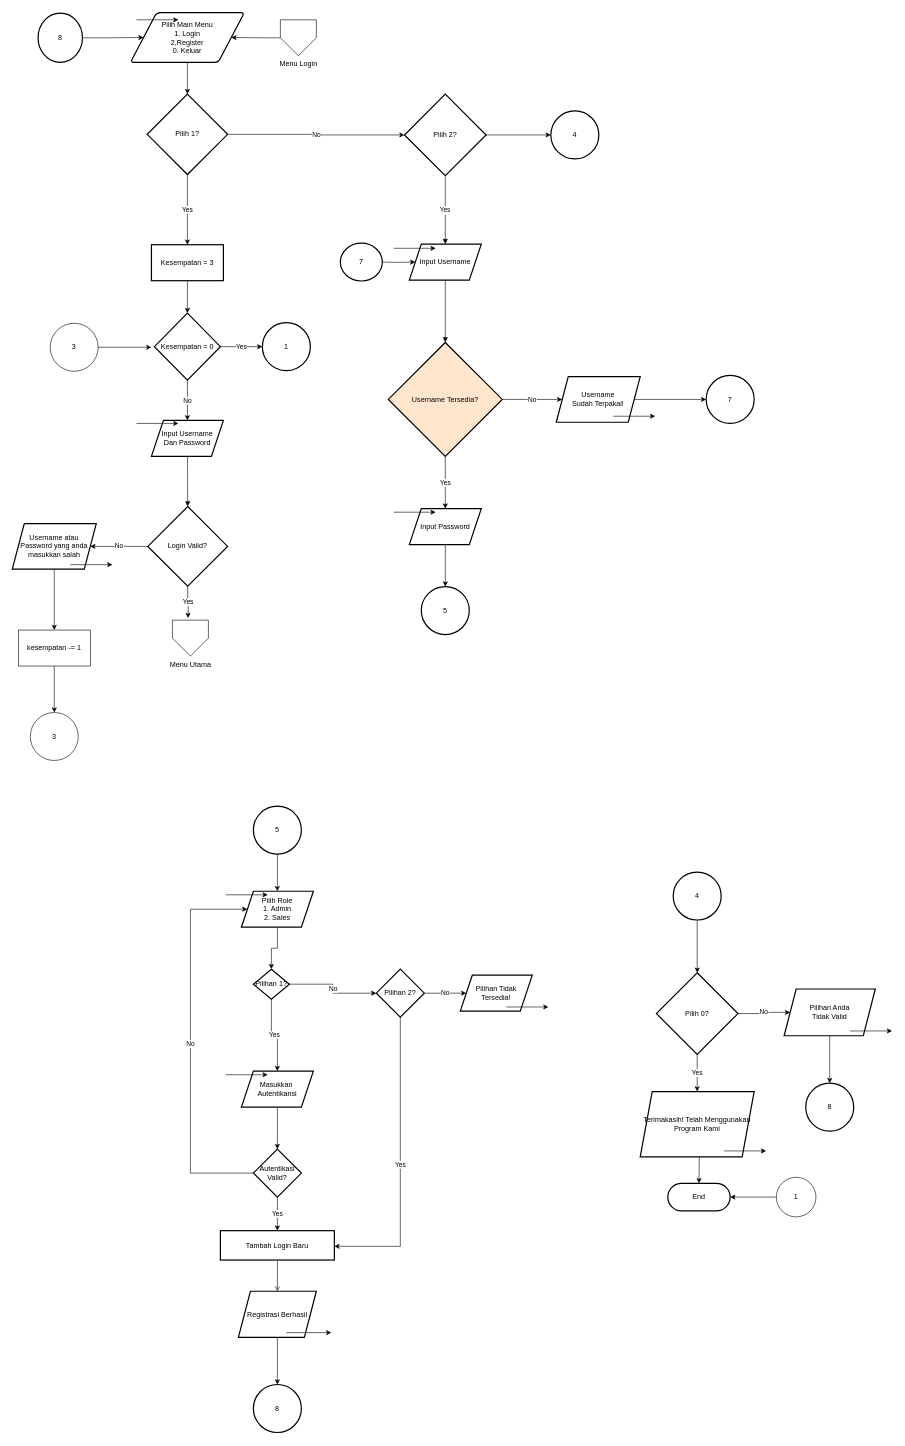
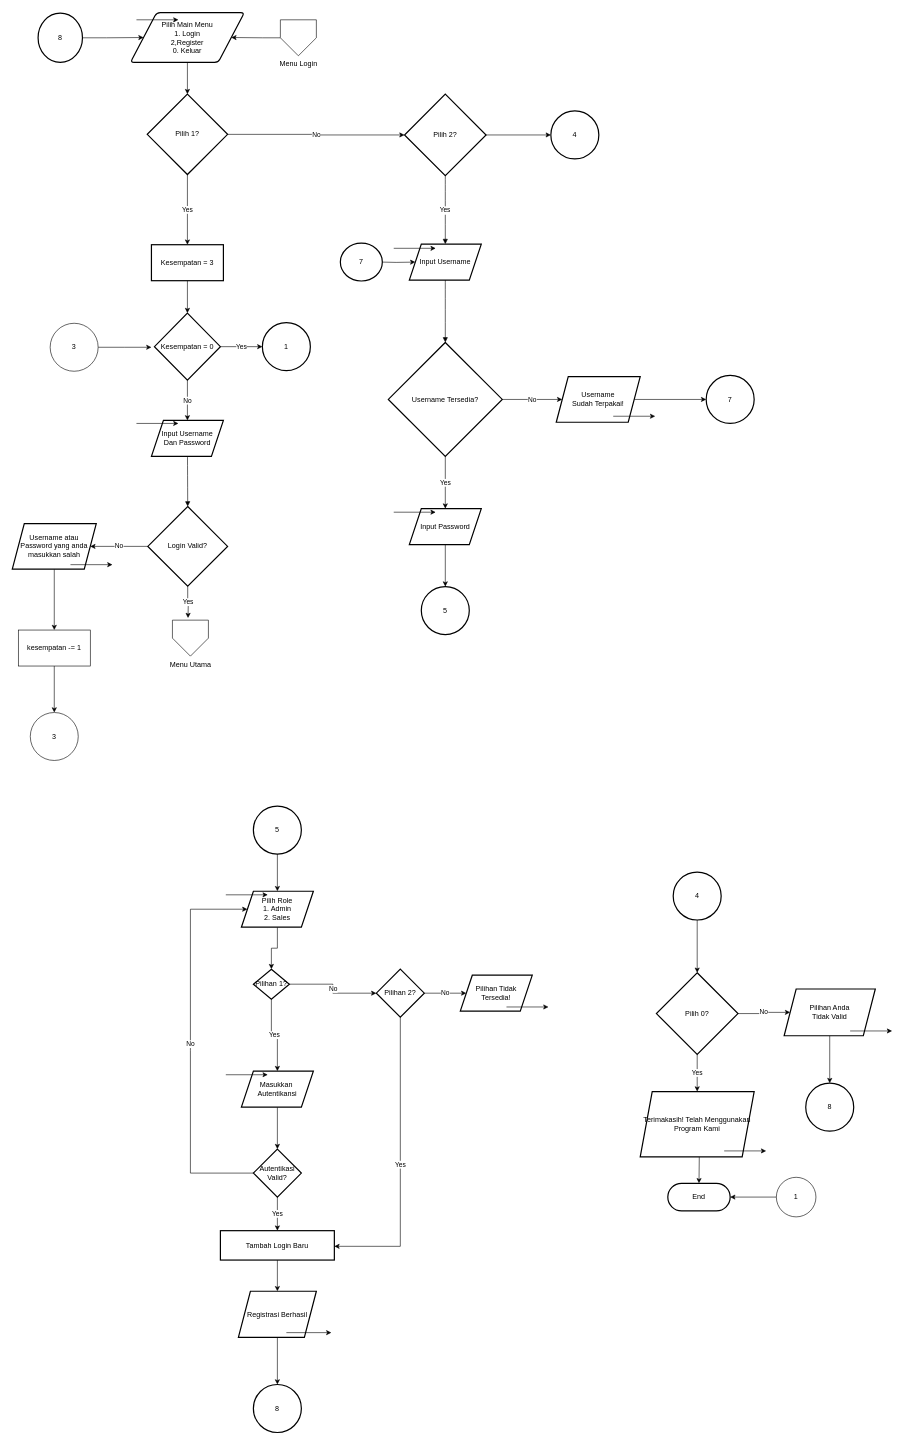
- <mxCell id="14" value="Username Tersedia?" style="rhombus;strokeWidth=2;whiteSpace=wrap;fillColor=#ffe6cc;" vertex="1" parent="1"><mxGeometry x="647" y="570" width="190" height="190" as="geometry" /></mxCell>
+ <mxCell id="14" value="Username Tersedia?" style="rhombus;strokeWidth=2;whiteSpace=wrap;" vertex="1" parent="1"><mxGeometry x="647" y="570" width="190" height="190" as="geometry" /></mxCell>
- <mxCell id="15" value="" style="edgeStyle=orthogonalEdgeStyle;rounded=0;orthogonalLoop=1;jettySize=auto;html=1;endArrow=open;" edge="1" parent="1" source="16" target="45"><mxGeometry relative="1" as="geometry" /></mxCell>
+ <mxCell id="15" value="" style="edgeStyle=orthogonalEdgeStyle;rounded=0;orthogonalLoop=1;jettySize=auto;html=1;" edge="1" parent="1" source="16" target="45"><mxGeometry relative="1" as="geometry" /></mxCell>
